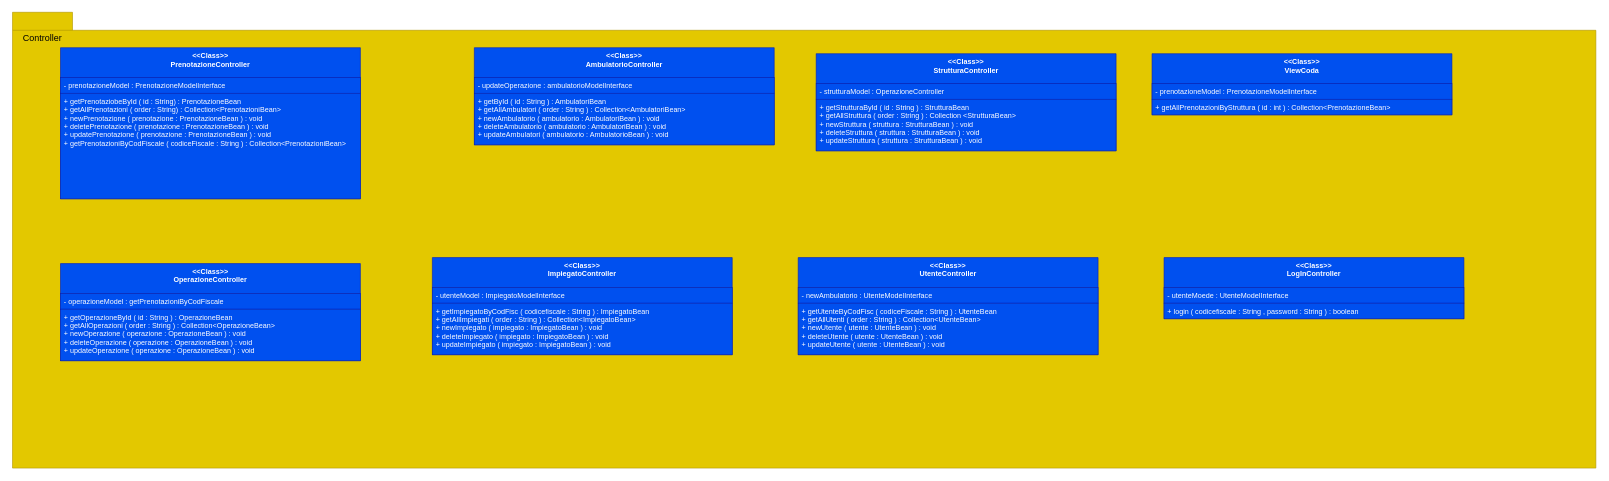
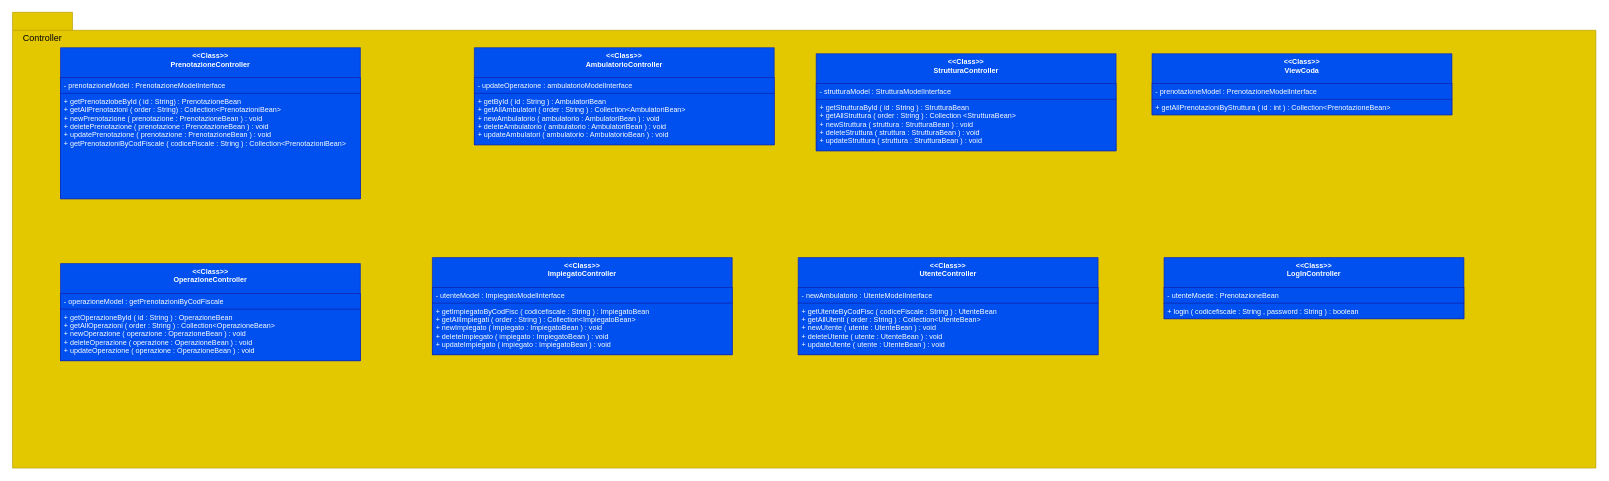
- <mxCell id="17" value="- strutturaModel : OperazioneController" style="text;strokeColor=#001DBC;fillColor=#0050ef;align=left;verticalAlign=top;spacingLeft=4;spacingRight=4;overflow=hidden;rotatable=0;points=[[0,0.5],[1,0.5]];portConstraint=eastwest;fontColor=#ffffff;" vertex="1" parent="16"><mxGeometry y="50" width="500" height="26" as="geometry" /></mxCell>
+ <mxCell id="17" value="- strutturaModel : StrutturaModelInterface" style="text;strokeColor=#001DBC;fillColor=#0050ef;align=left;verticalAlign=top;spacingLeft=4;spacingRight=4;overflow=hidden;rotatable=0;points=[[0,0.5],[1,0.5]];portConstraint=eastwest;fontColor=#ffffff;" vertex="1" parent="16"><mxGeometry y="50" width="500" height="26" as="geometry" /></mxCell>
- <mxCell id="26" value="- utenteMoede : UtenteModelInterface" style="text;strokeColor=#001DBC;fillColor=#0050ef;align=left;verticalAlign=top;spacingLeft=4;spacingRight=4;overflow=hidden;rotatable=0;points=[[0,0.5],[1,0.5]];portConstraint=eastwest;fontColor=#ffffff;" vertex="1" parent="25"><mxGeometry y="50" width="500" height="26" as="geometry" /></mxCell>
+ <mxCell id="26" value="- utenteMoede : PrenotazioneBean" style="text;strokeColor=#001DBC;fillColor=#0050ef;align=left;verticalAlign=top;spacingLeft=4;spacingRight=4;overflow=hidden;rotatable=0;points=[[0,0.5],[1,0.5]];portConstraint=eastwest;fontColor=#ffffff;" vertex="1" parent="25"><mxGeometry y="50" width="500" height="26" as="geometry" /></mxCell>
